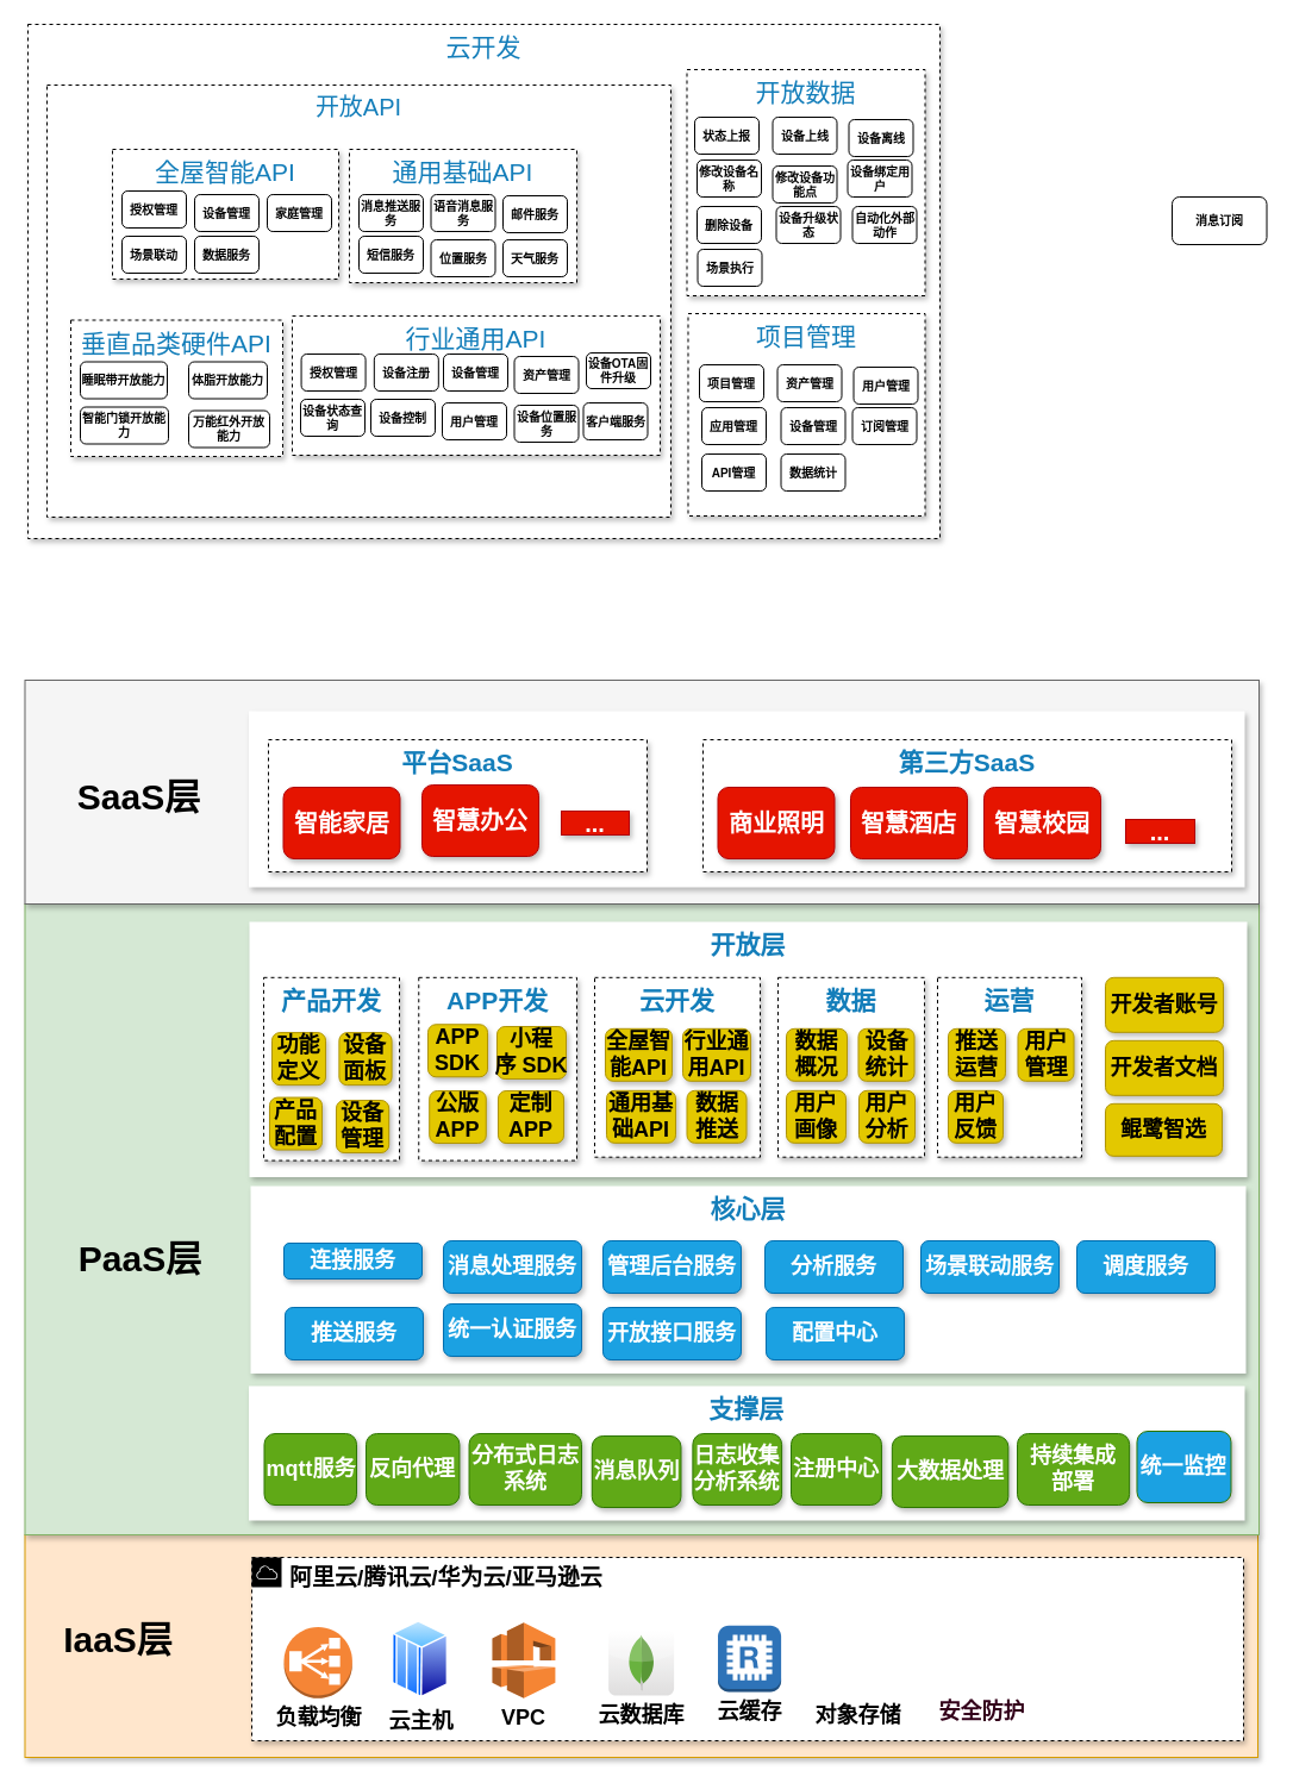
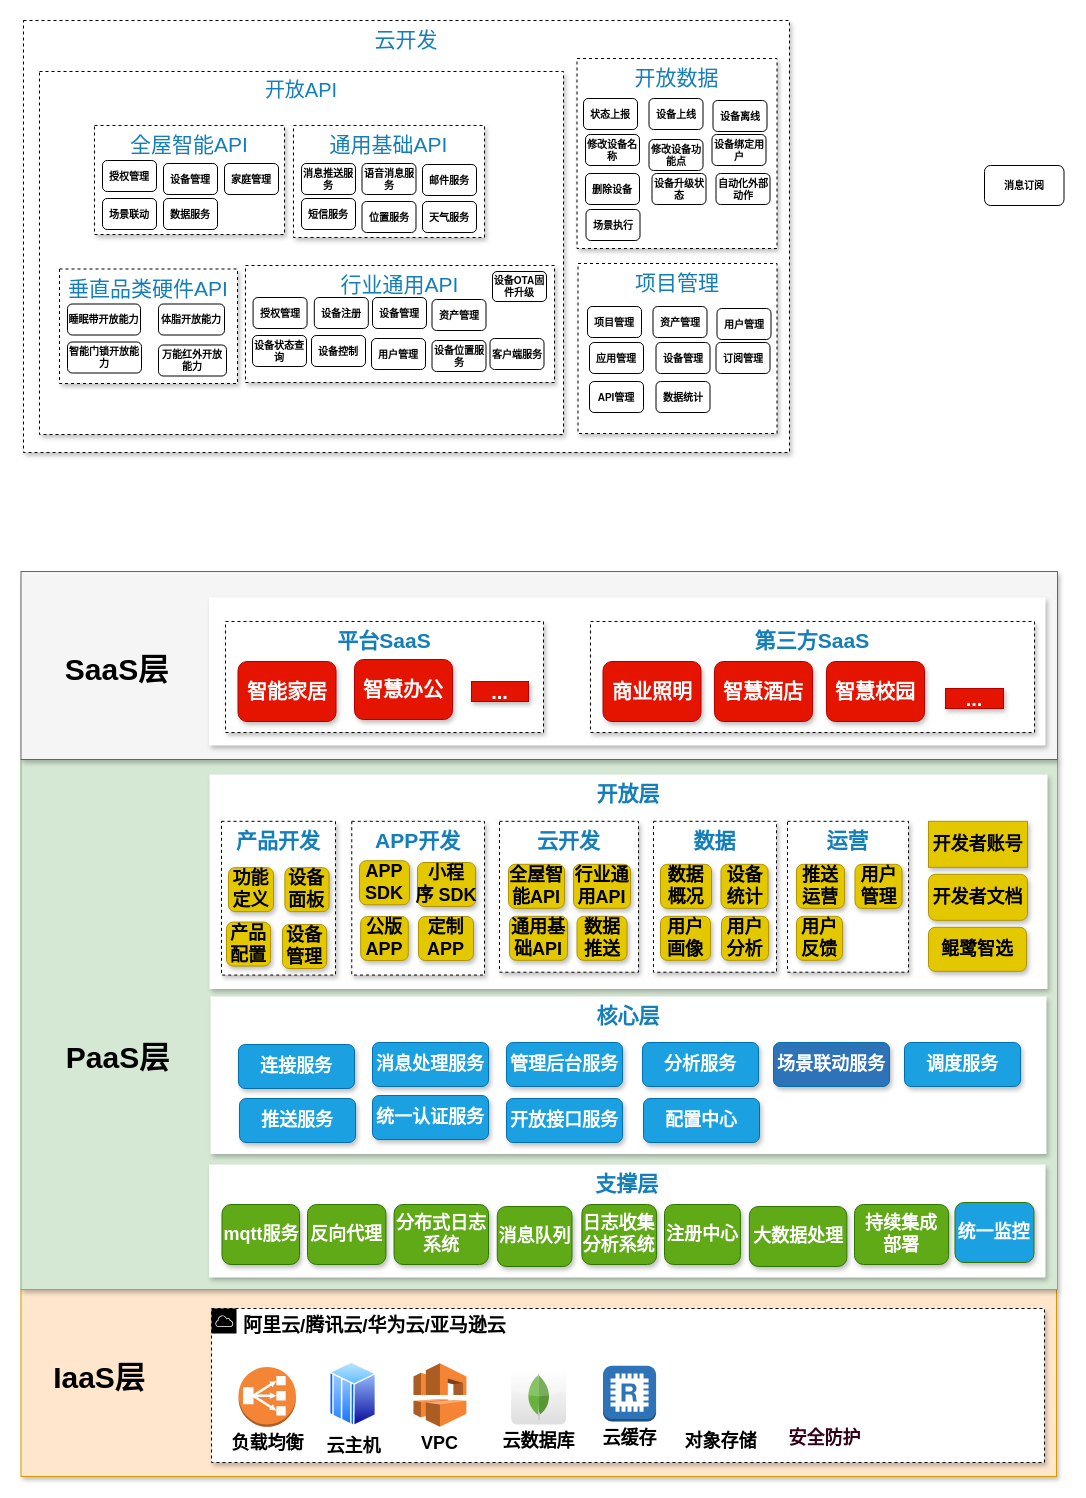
- <mxCell id="59" value="设备OTA固件升级" style="rounded=1;whiteSpace=wrap;html=1;fontSize=10;fontStyle=1" parent="1" vertex="1"><mxGeometry x="492" y="296" width="54" height="30" as="geometry" /></mxCell>
+ <mxCell id="59" value="设备OTA固件升级" style="rounded=1;whiteSpace=wrap;html=1;fontSize=10;fontStyle=1" parent="1" vertex="1"><mxGeometry x="492" y="271" width="54" height="30" as="geometry" /></mxCell>
- <mxCell id="40" value="开发者账号" style="rounded=1;whiteSpace=wrap;html=1;fontSize=18;fontStyle=1;fillColor=#e3c800;strokeColor=#B09500;fontColor=#000000;shadow=1;" parent="1" vertex="1"><mxGeometry x="928" y="820.82" width="99" height="46" as="geometry" /></mxCell>
+ <mxCell id="40" value="开发者账号" style="whiteSpace=wrap;html=1;fontSize=18;fontStyle=1;fillColor=#e3c800;strokeColor=#B09500;fontColor=#000000;shadow=1;rounded=0;" parent="1" vertex="1"><mxGeometry x="928" y="820.82" width="99" height="46" as="geometry" /></mxCell>
- <mxCell id="23" value="连接服务" style="rounded=1;whiteSpace=wrap;html=1;fontSize=18;fontStyle=1;fillColor=#1ba1e2;strokeColor=#006EAF;fontColor=#ffffff;shadow=1;" parent="1" vertex="1"><mxGeometry x="238" y="1044" width="116" height="30" as="geometry" /></mxCell>
+ <mxCell id="23" value="连接服务" style="rounded=1;whiteSpace=wrap;html=1;fontSize=18;fontStyle=1;fillColor=#1ba1e2;strokeColor=#006EAF;fontColor=#ffffff;shadow=1;" parent="1" vertex="1"><mxGeometry x="238" y="1044" width="116" height="44" as="geometry" /></mxCell>
- <mxCell id="27" value="场景联动服务" style="rounded=1;whiteSpace=wrap;html=1;fontSize=18;fontStyle=1;fillColor=#1ba1e2;strokeColor=#006EAF;fontColor=#ffffff;shadow=1;" parent="1" vertex="1"><mxGeometry x="773" y="1042" width="116" height="44" as="geometry" /></mxCell>
+ <mxCell id="27" value="场景联动服务" style="rounded=1;whiteSpace=wrap;html=1;fontSize=18;fontStyle=1;fillColor=#2e73b8;strokeColor=#006EAF;fontColor=#ffffff;shadow=1;" parent="1" vertex="1"><mxGeometry x="773" y="1042" width="116" height="44" as="geometry" /></mxCell>
